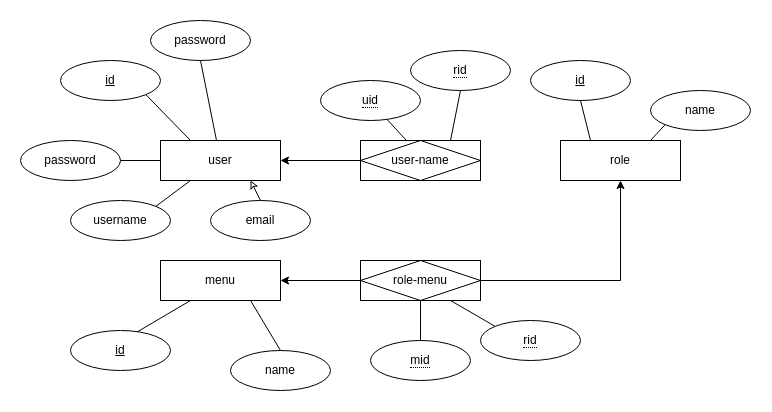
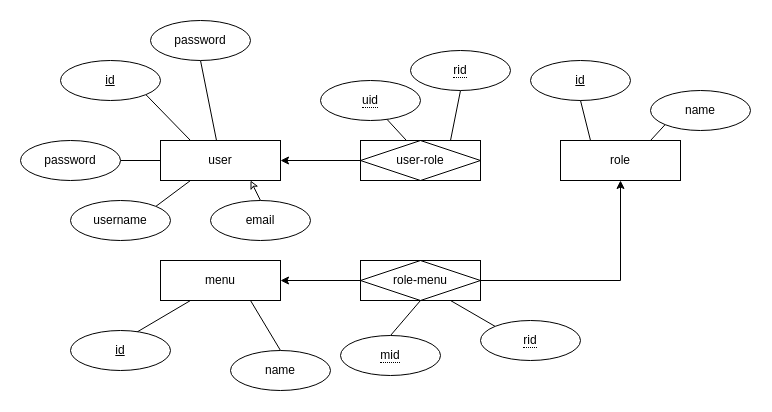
- <mxCell id="5" value="user-name" style="shape=associativeEntity;whiteSpace=wrap;html=1;align=center;" vertex="1" parent="1"><mxGeometry x="360" y="140" width="120" height="40" as="geometry" /></mxCell>
+ <mxCell id="5" value="user-role" style="shape=associativeEntity;whiteSpace=wrap;html=1;align=center;" vertex="1" parent="1"><mxGeometry x="360" y="140" width="120" height="40" as="geometry" /></mxCell>
- <mxCell id="21" value="&lt;span style=&quot;border-bottom: 1px dotted&quot;&gt;mid&lt;br&gt;&lt;/span&gt;" style="ellipse;whiteSpace=wrap;html=1;align=center;" vertex="1" parent="1"><mxGeometry x="370" y="340" width="100" height="40" as="geometry" /></mxCell>
+ <mxCell id="21" value="&lt;span style=&quot;border-bottom: 1px dotted&quot;&gt;mid&lt;br&gt;&lt;/span&gt;" style="ellipse;whiteSpace=wrap;html=1;align=center;" vertex="1" parent="1"><mxGeometry x="340" y="335" width="100" height="40" as="geometry" /></mxCell>
